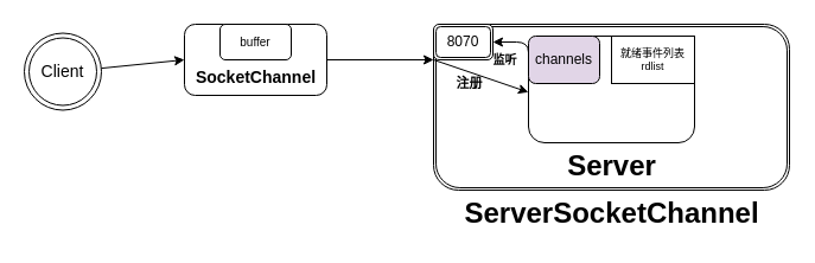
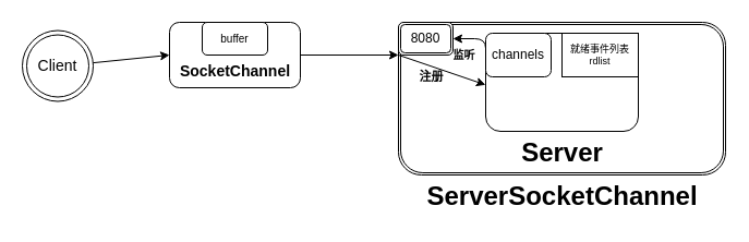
- <mxCell id="4" value="8070" style="shape=ext;double=1;rounded=1;whiteSpace=wrap;html=1;" vertex="1" parent="1"><mxGeometry x="365" y="20" width="50" height="30" as="geometry" /></mxCell>
+ <mxCell id="4" value="8080" style="shape=ext;double=1;rounded=1;whiteSpace=wrap;html=1;" vertex="1" parent="1"><mxGeometry x="365" y="20" width="50" height="30" as="geometry" /></mxCell>
- <mxCell id="7" value="channels" style="rounded=1;whiteSpace=wrap;html=1;fillColor=#e1d5e7;" vertex="1" parent="1"><mxGeometry x="445" y="30" width="60" height="40" as="geometry" /></mxCell>
+ <mxCell id="7" value="channels" style="rounded=1;whiteSpace=wrap;html=1;" vertex="1" parent="1"><mxGeometry x="445" y="30" width="60" height="40" as="geometry" /></mxCell>
